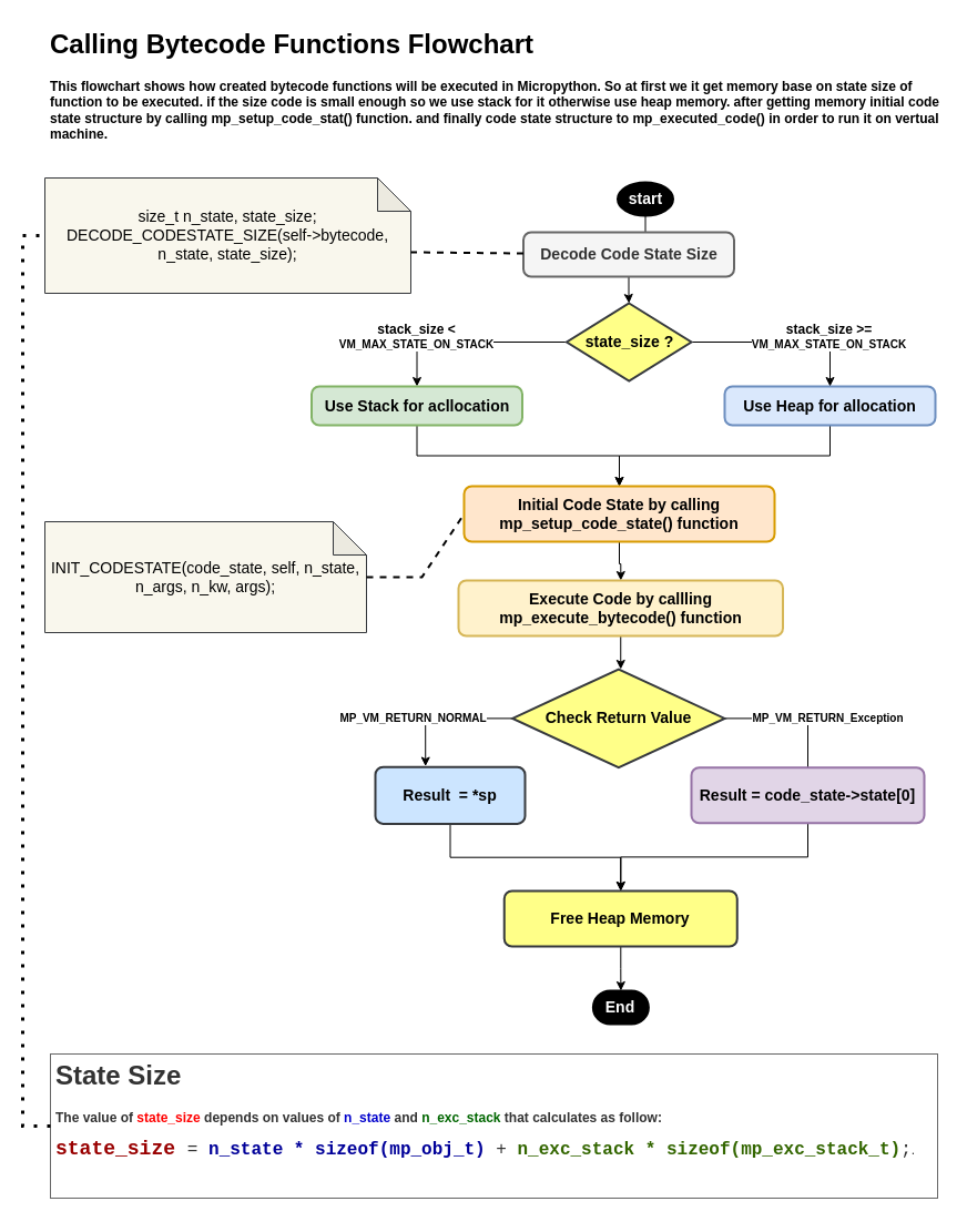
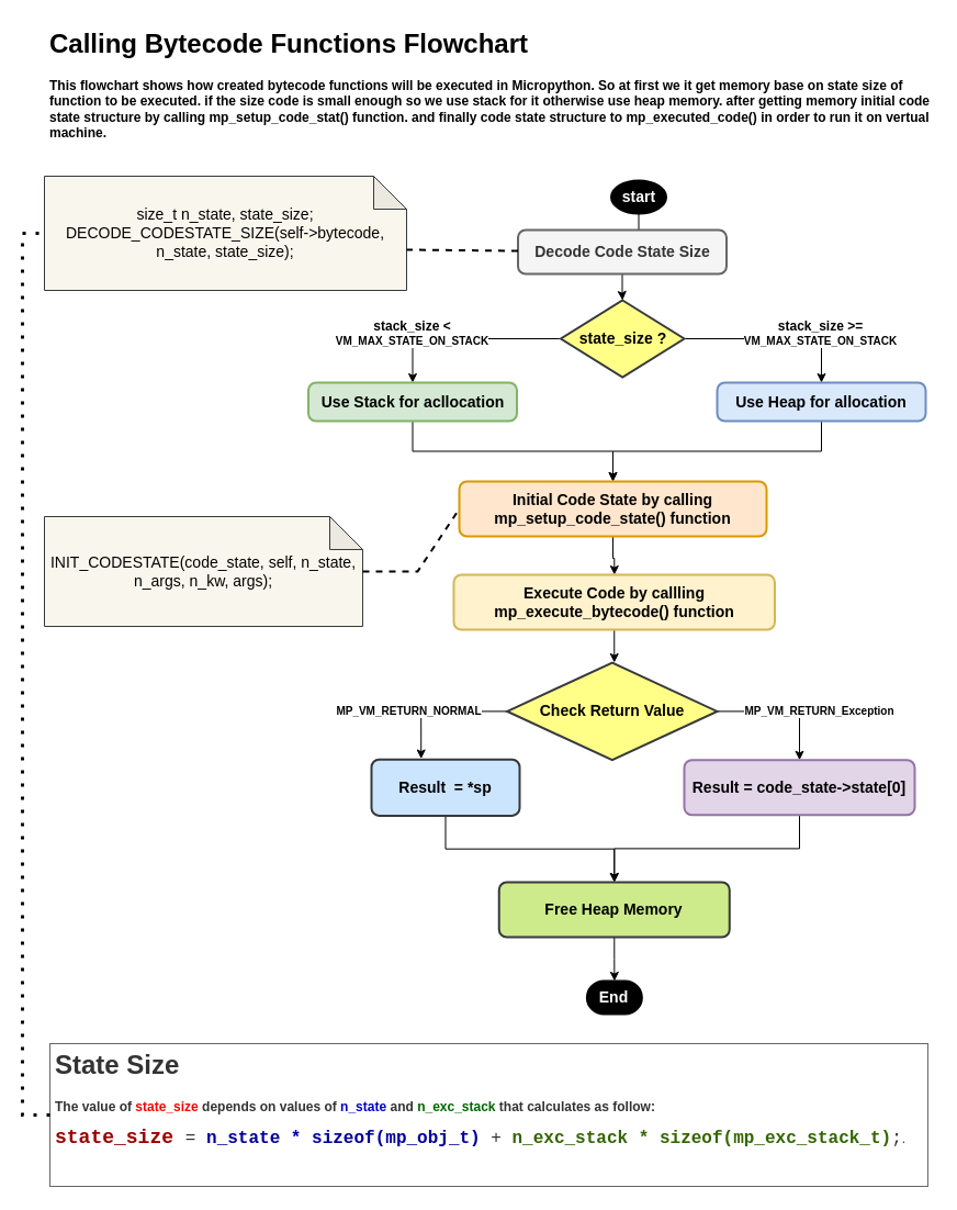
- <mxCell id="21" style="edgeStyle=orthogonalEdgeStyle;rounded=0;orthogonalLoop=1;jettySize=auto;html=1;fontFamily=Helvetica;fontSize=14;fontColor=#000000;endArrow=none;" parent="1" source="22" target="26" edge="1"><mxGeometry relative="1" as="geometry"><Array as="points"><mxPoint x="728" y="647" /></Array></mxGeometry></mxCell>
+ <mxCell id="21" style="edgeStyle=orthogonalEdgeStyle;rounded=0;orthogonalLoop=1;jettySize=auto;html=1;fontFamily=Helvetica;fontSize=14;fontColor=#000000;" parent="1" source="22" target="26" edge="1"><mxGeometry relative="1" as="geometry"><Array as="points"><mxPoint x="728" y="647" /></Array></mxGeometry></mxCell>
- <mxCell id="30" value="Free Heap Memory" style="rounded=1;whiteSpace=wrap;html=1;absoluteArcSize=1;arcSize=14;strokeWidth=2;labelBackgroundColor=none;fontFamily=Helvetica;fontSize=14;fillColor=#ffff88;fontStyle=1;strokeColor=#36393d;labelBorderColor=none;" parent="1" vertex="1"><mxGeometry x="454.25" y="803" width="210" height="50" as="geometry" /></mxCell>
+ <mxCell id="30" value="Free Heap Memory" style="rounded=1;whiteSpace=wrap;html=1;absoluteArcSize=1;arcSize=14;strokeWidth=2;labelBackgroundColor=none;fontFamily=Helvetica;fontSize=14;fillColor=#cdeb8b;fontStyle=1;strokeColor=#36393d;labelBorderColor=none;" parent="1" vertex="1"><mxGeometry x="454.25" y="803" width="210" height="50" as="geometry" /></mxCell>
